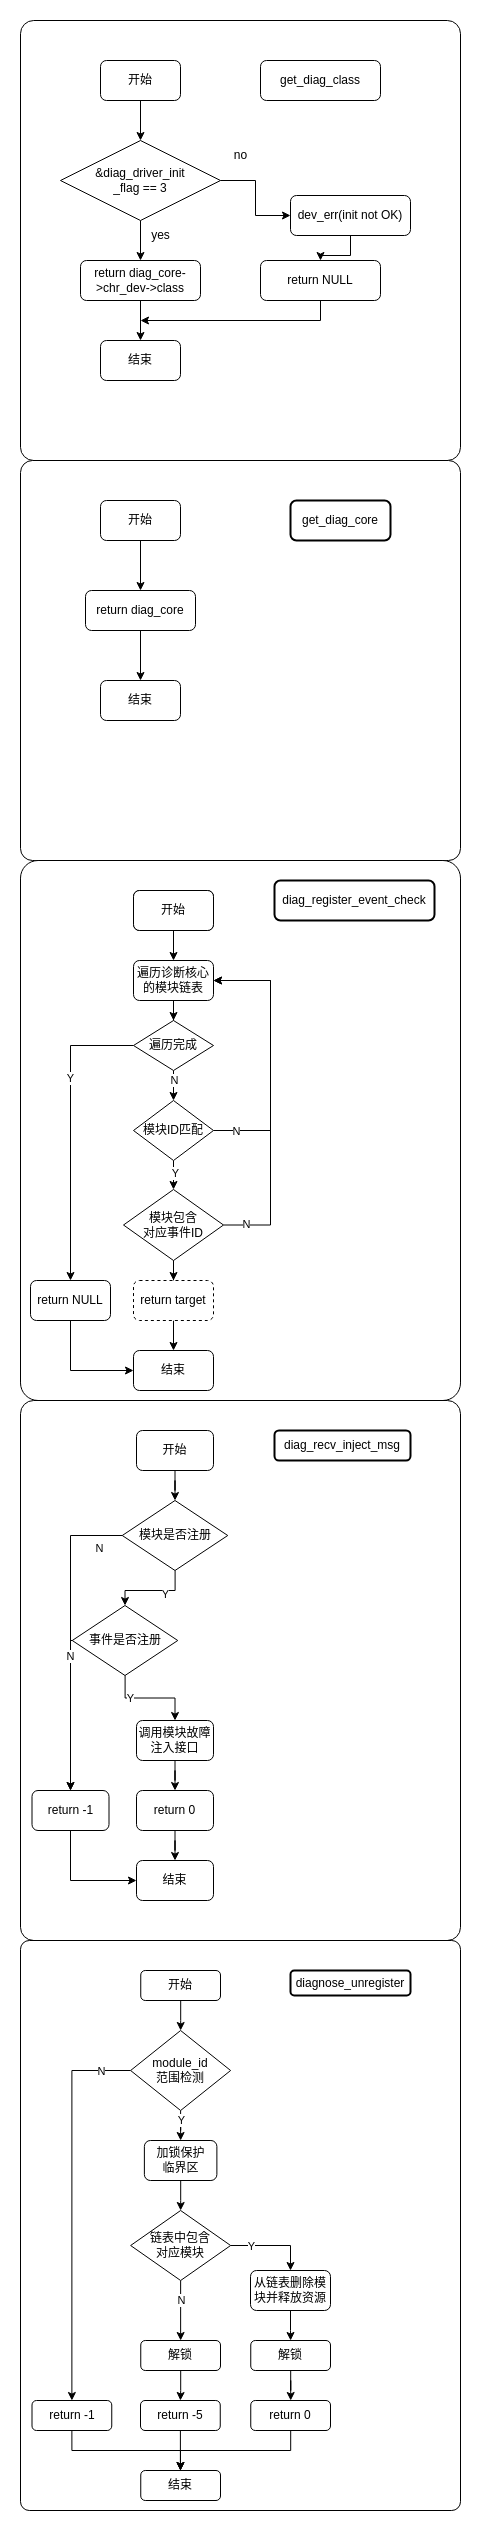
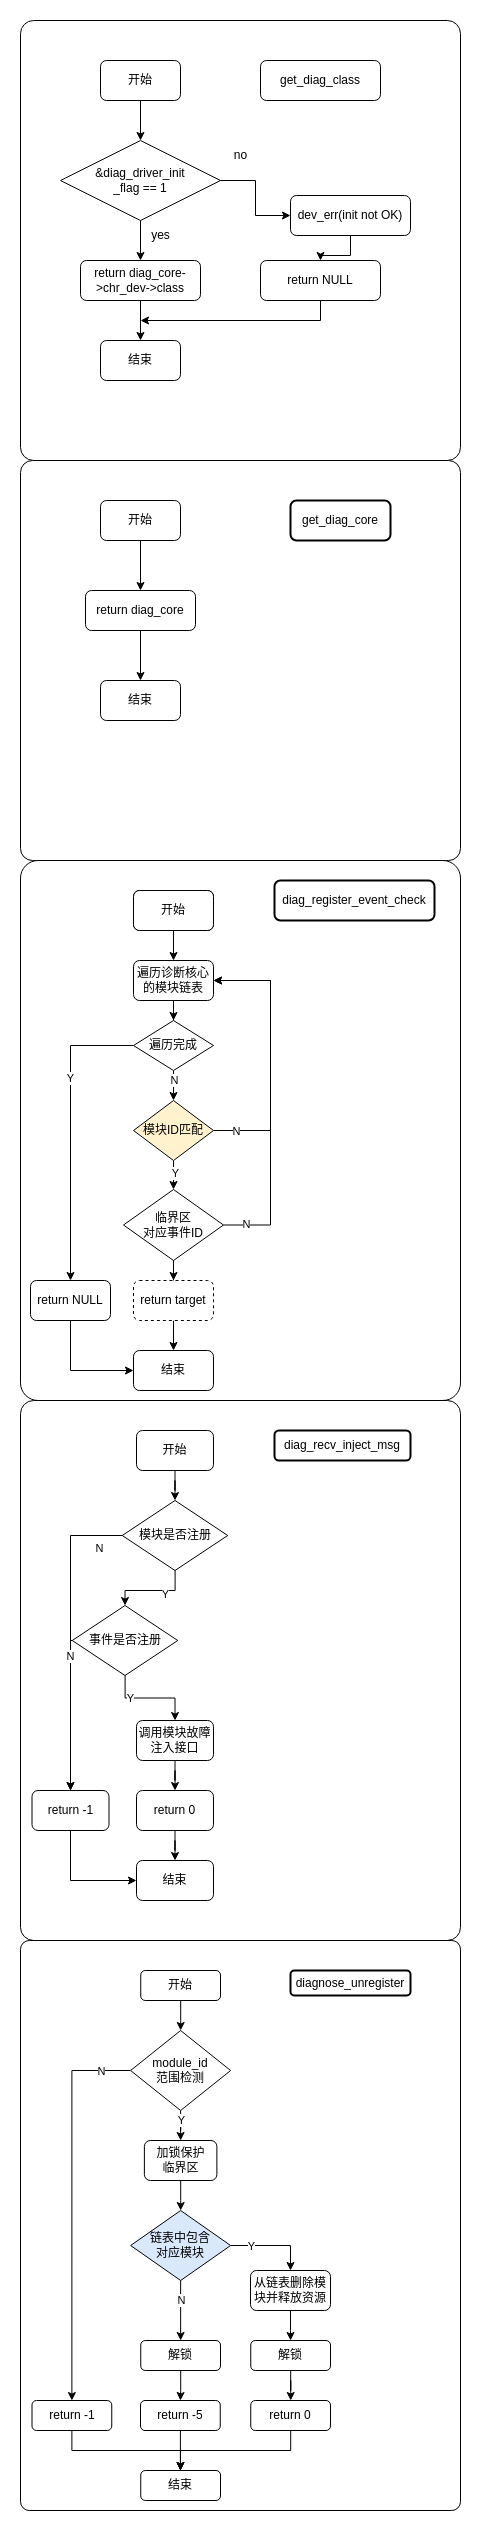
- <mxCell id="7" value="&amp;amp;diag_driver_init&lt;br&gt;_flag == 3" style="rhombus;whiteSpace=wrap;html=1;movable=0;resizable=0;rotatable=0;deletable=0;editable=0;locked=1;connectable=0;" parent="1" vertex="1"><mxGeometry x="60" y="140" width="160" height="80" as="geometry" /></mxCell>
+ <mxCell id="7" value="&amp;amp;diag_driver_init&lt;br&gt;_flag == 1" style="rhombus;whiteSpace=wrap;html=1;movable=0;resizable=0;rotatable=0;deletable=0;editable=0;locked=1;connectable=0;" parent="1" vertex="1"><mxGeometry x="60" y="140" width="160" height="80" as="geometry" /></mxCell>
- <mxCell id="41" value="模块ID匹配" style="rhombus;whiteSpace=wrap;html=1;movable=0;resizable=0;rotatable=0;deletable=0;editable=0;locked=1;connectable=0;" parent="1" vertex="1"><mxGeometry x="133" y="1100" width="80" height="60" as="geometry" /></mxCell>
+ <mxCell id="41" value="模块ID匹配" style="rhombus;whiteSpace=wrap;html=1;movable=0;resizable=0;rotatable=0;deletable=0;editable=0;locked=1;connectable=0;fillColor=#fff2cc;" parent="1" vertex="1"><mxGeometry x="133" y="1100" width="80" height="60" as="geometry" /></mxCell>
- <mxCell id="45" value="模块包含&lt;br&gt;对应事件ID" style="rhombus;whiteSpace=wrap;html=1;movable=0;resizable=0;rotatable=0;deletable=0;editable=0;locked=1;connectable=0;" parent="1" vertex="1"><mxGeometry x="123" y="1189" width="100" height="71" as="geometry" /></mxCell>
+ <mxCell id="45" value="临界区&lt;br&gt;对应事件ID" style="rhombus;whiteSpace=wrap;html=1;movable=0;resizable=0;rotatable=0;deletable=0;editable=0;locked=1;connectable=0;" parent="1" vertex="1"><mxGeometry x="123" y="1189" width="100" height="71" as="geometry" /></mxCell>
- <mxCell id="88" value="链表中包含&lt;br&gt;对应模块" style="rhombus;whiteSpace=wrap;html=1;movable=0;resizable=0;rotatable=0;deletable=0;editable=0;locked=1;connectable=0;" parent="1" vertex="1"><mxGeometry x="130.13" y="2210" width="100" height="70" as="geometry" /></mxCell>
+ <mxCell id="88" value="链表中包含&lt;br&gt;对应模块" style="rhombus;whiteSpace=wrap;html=1;movable=0;resizable=0;rotatable=0;deletable=0;editable=0;locked=1;connectable=0;fillColor=#dae8fc;" parent="1" vertex="1"><mxGeometry x="130.13" y="2210" width="100" height="70" as="geometry" /></mxCell>
